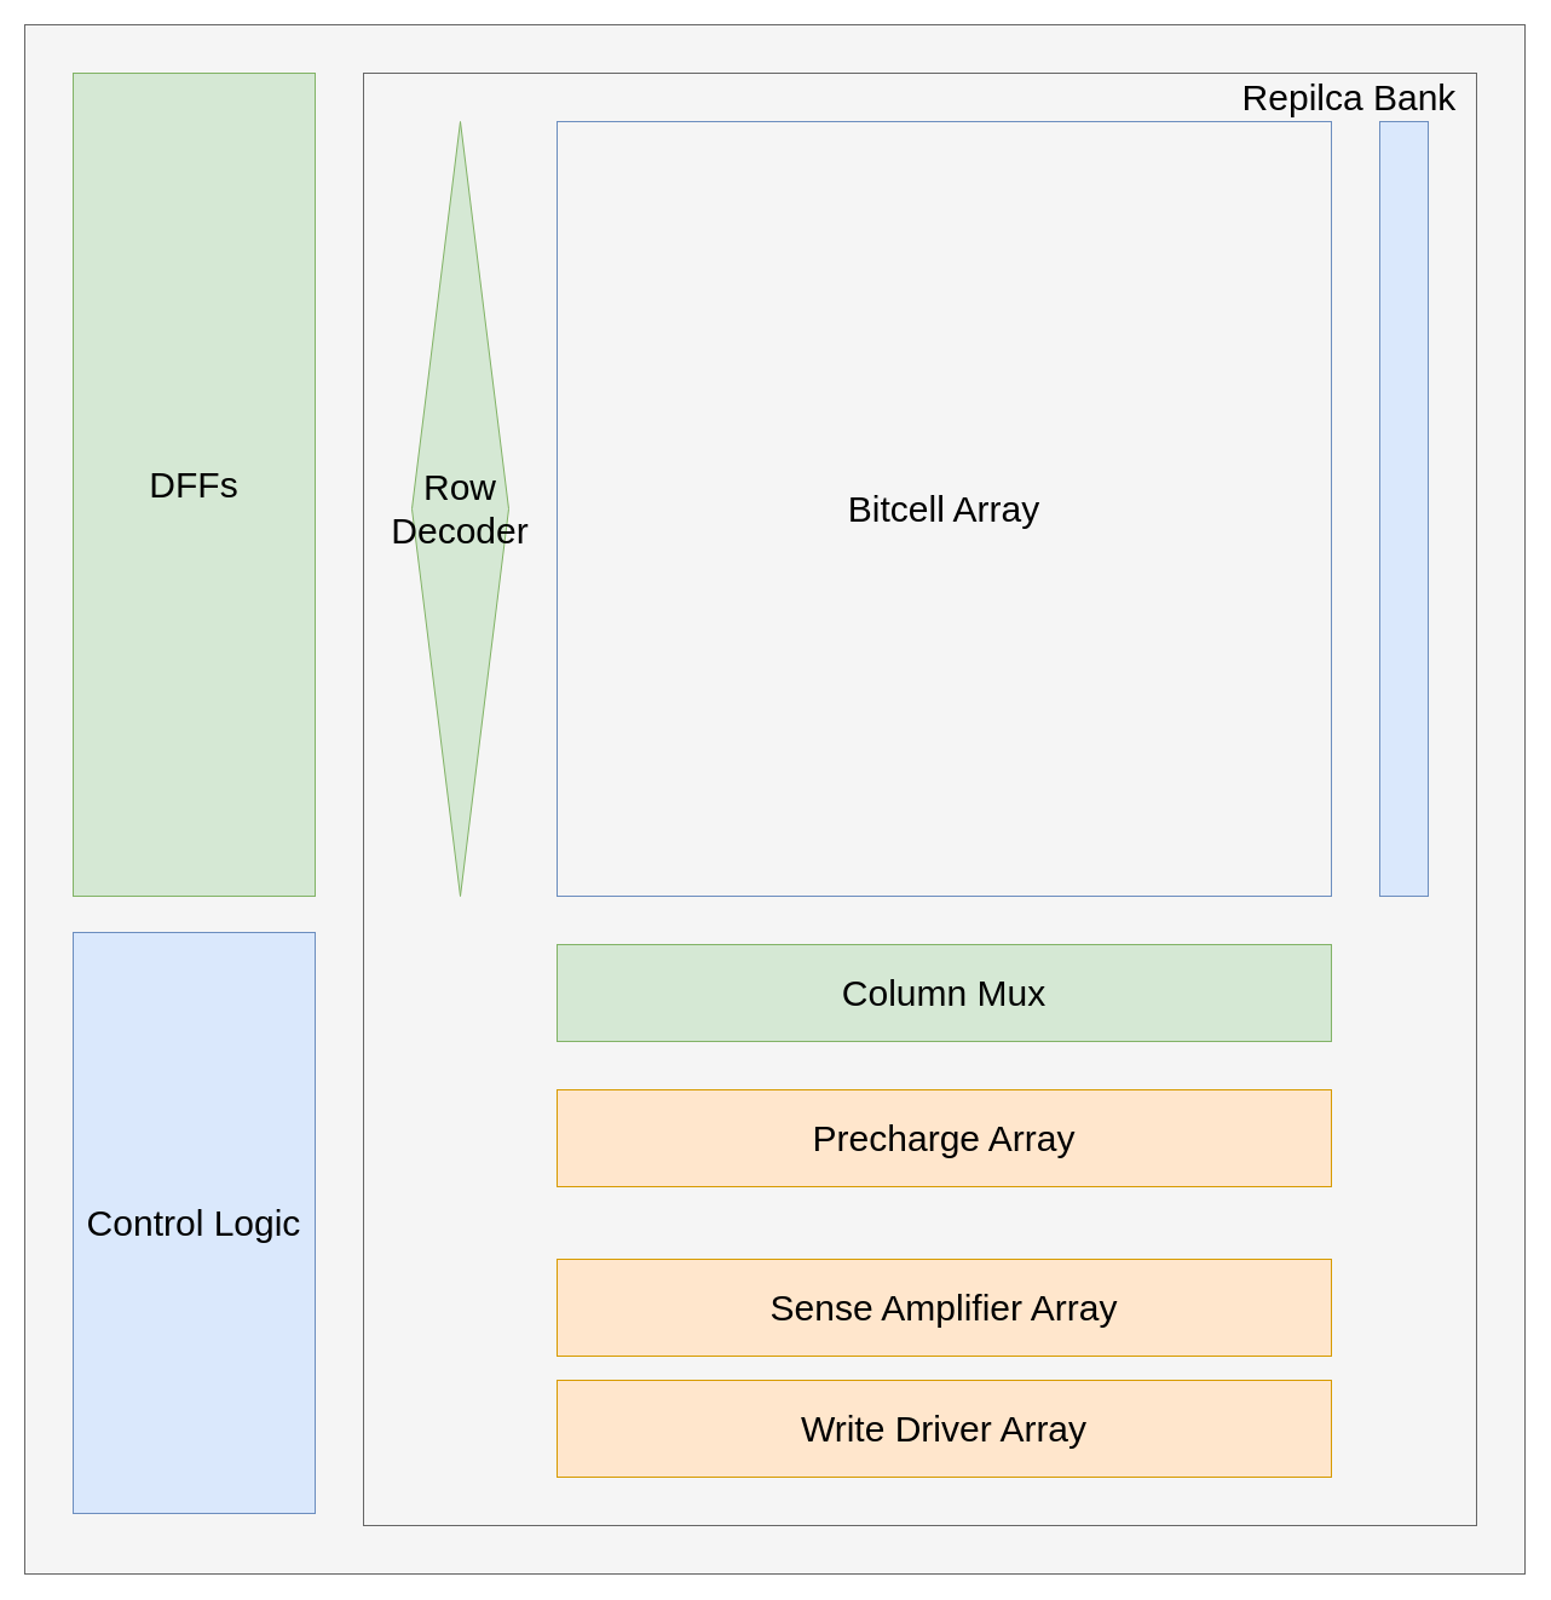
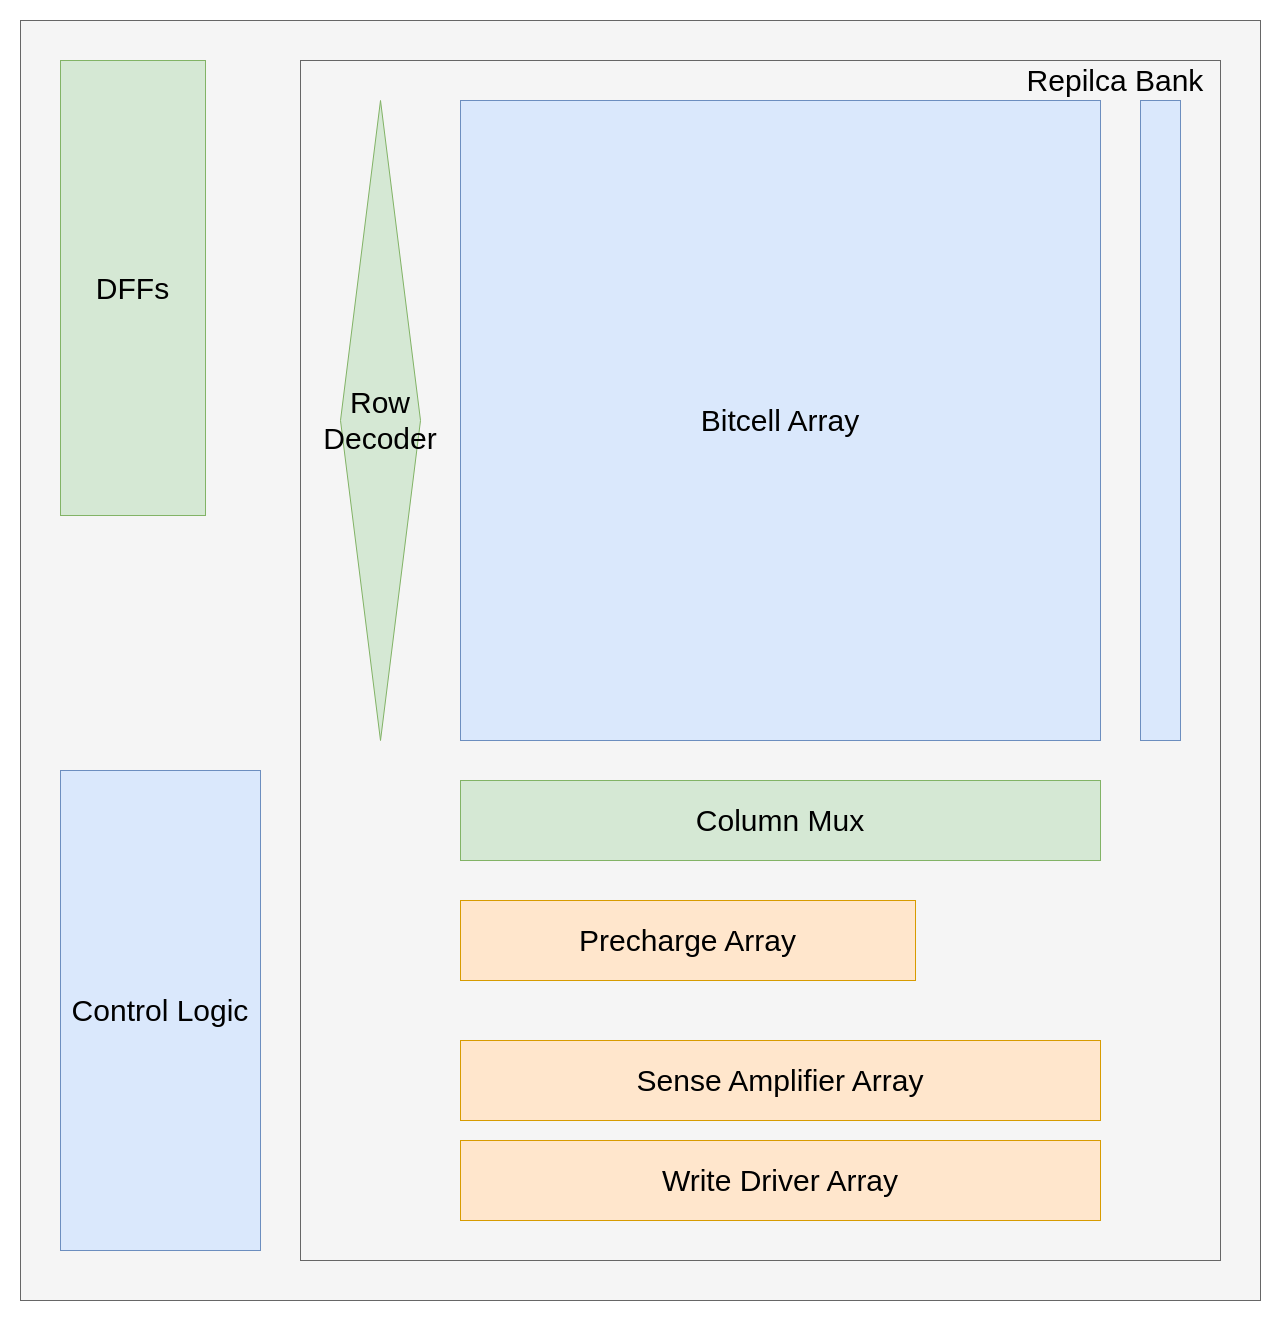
- <mxCell id="13" value="&lt;font style=&quot;font-size: 30px&quot;&gt;DFFs&lt;/font&gt;" style="rounded=0;whiteSpace=wrap;html=1;fillColor=#d5e8d4;strokeColor=#82b366;" vertex="1" parent="1"><mxGeometry x="60" y="60" width="200" height="680" as="geometry" /></mxCell>
+ <mxCell id="13" value="&lt;font style=&quot;font-size: 30px&quot;&gt;DFFs&lt;/font&gt;" style="rounded=0;whiteSpace=wrap;html=1;fillColor=#d5e8d4;strokeColor=#82b366;" vertex="1" parent="1"><mxGeometry x="60" y="60" width="145" height="455" as="geometry" /></mxCell>
- <mxCell id="4" value="&lt;font style=&quot;font-size: 30px&quot;&gt;Bitcell Array&lt;/font&gt;" style="rounded=0;whiteSpace=wrap;html=1;fillColor=#f5f5f5;strokeColor=#6c8ebf;" parent="1" vertex="1"><mxGeometry x="460" y="100" width="640" height="640" as="geometry" /></mxCell>
+ <mxCell id="4" value="&lt;font style=&quot;font-size: 30px&quot;&gt;Bitcell Array&lt;/font&gt;" style="rounded=0;whiteSpace=wrap;html=1;fillColor=#dae8fc;strokeColor=#6c8ebf;" parent="1" vertex="1"><mxGeometry x="460" y="100" width="640" height="640" as="geometry" /></mxCell>
- <mxCell id="7" value="&lt;font style=&quot;font-size: 30px&quot;&gt;Precharge Array&lt;/font&gt;" style="rounded=0;whiteSpace=wrap;html=1;fillColor=#ffe6cc;strokeColor=#d79b00;" parent="1" vertex="1"><mxGeometry x="460" y="900" width="640" height="80" as="geometry" /></mxCell>
+ <mxCell id="7" value="&lt;font style=&quot;font-size: 30px&quot;&gt;Precharge Array&lt;/font&gt;" style="rounded=0;whiteSpace=wrap;html=1;fillColor=#ffe6cc;strokeColor=#d79b00;" parent="1" vertex="1"><mxGeometry x="460" y="900" width="455" height="80" as="geometry" /></mxCell>
